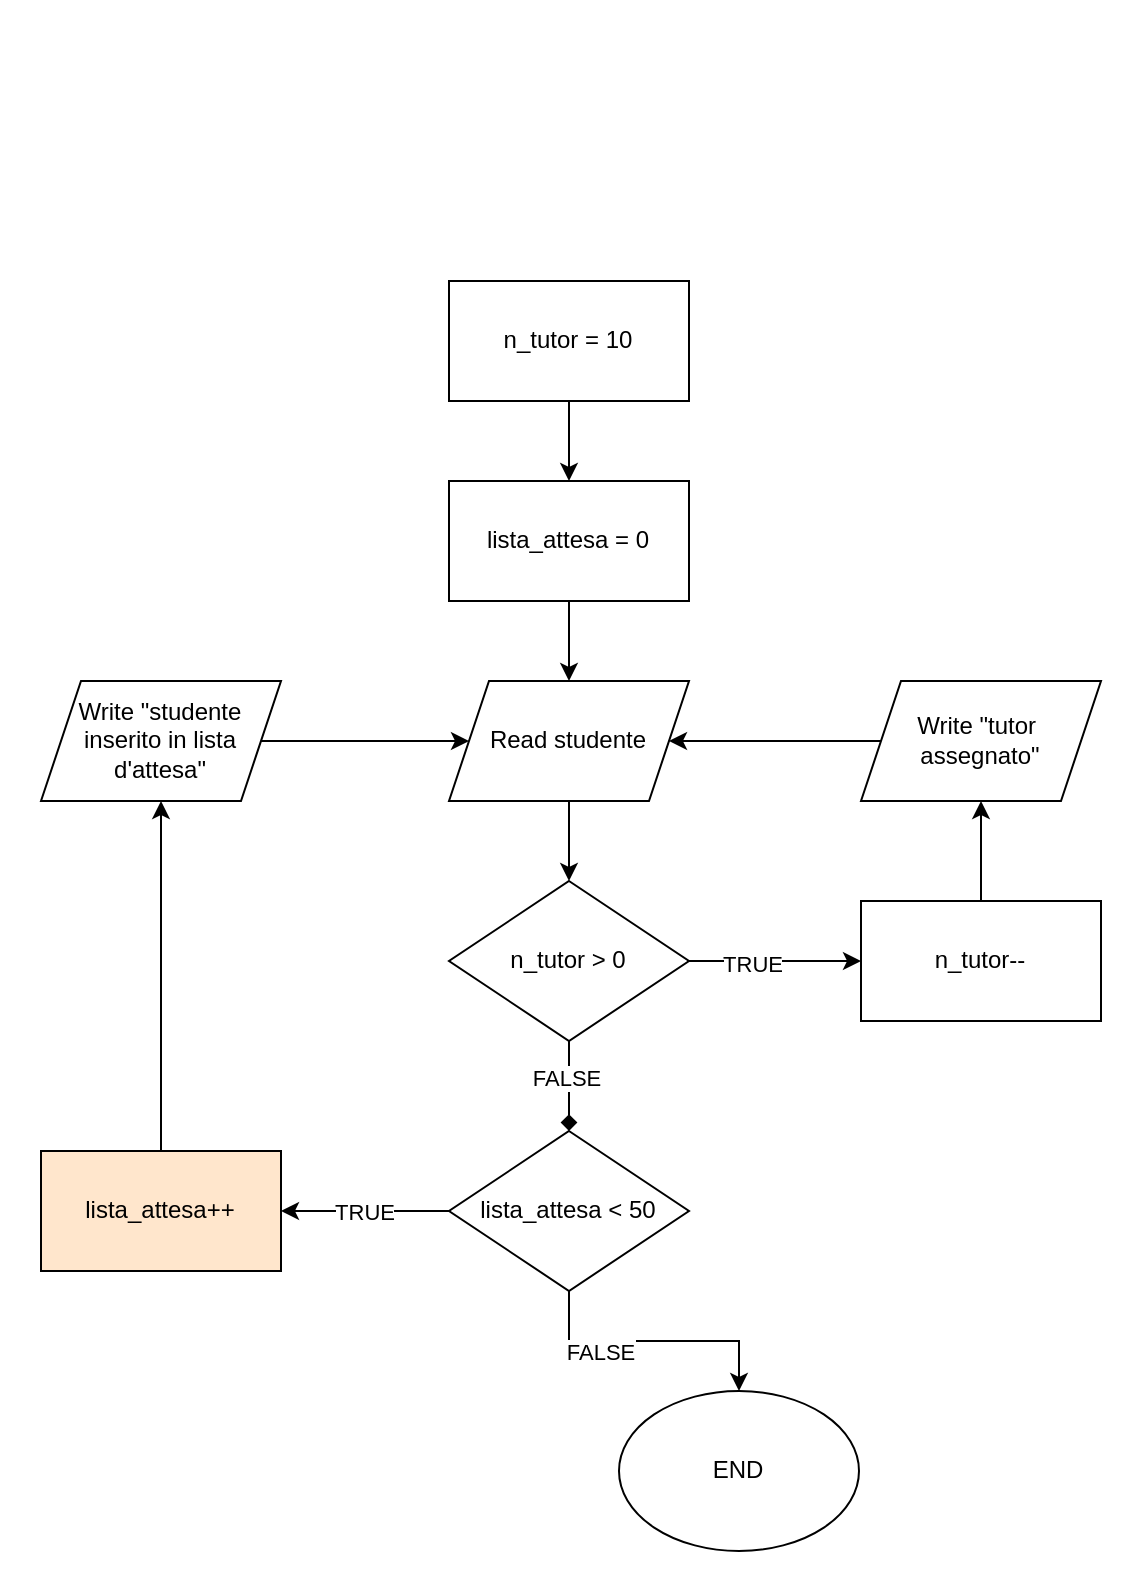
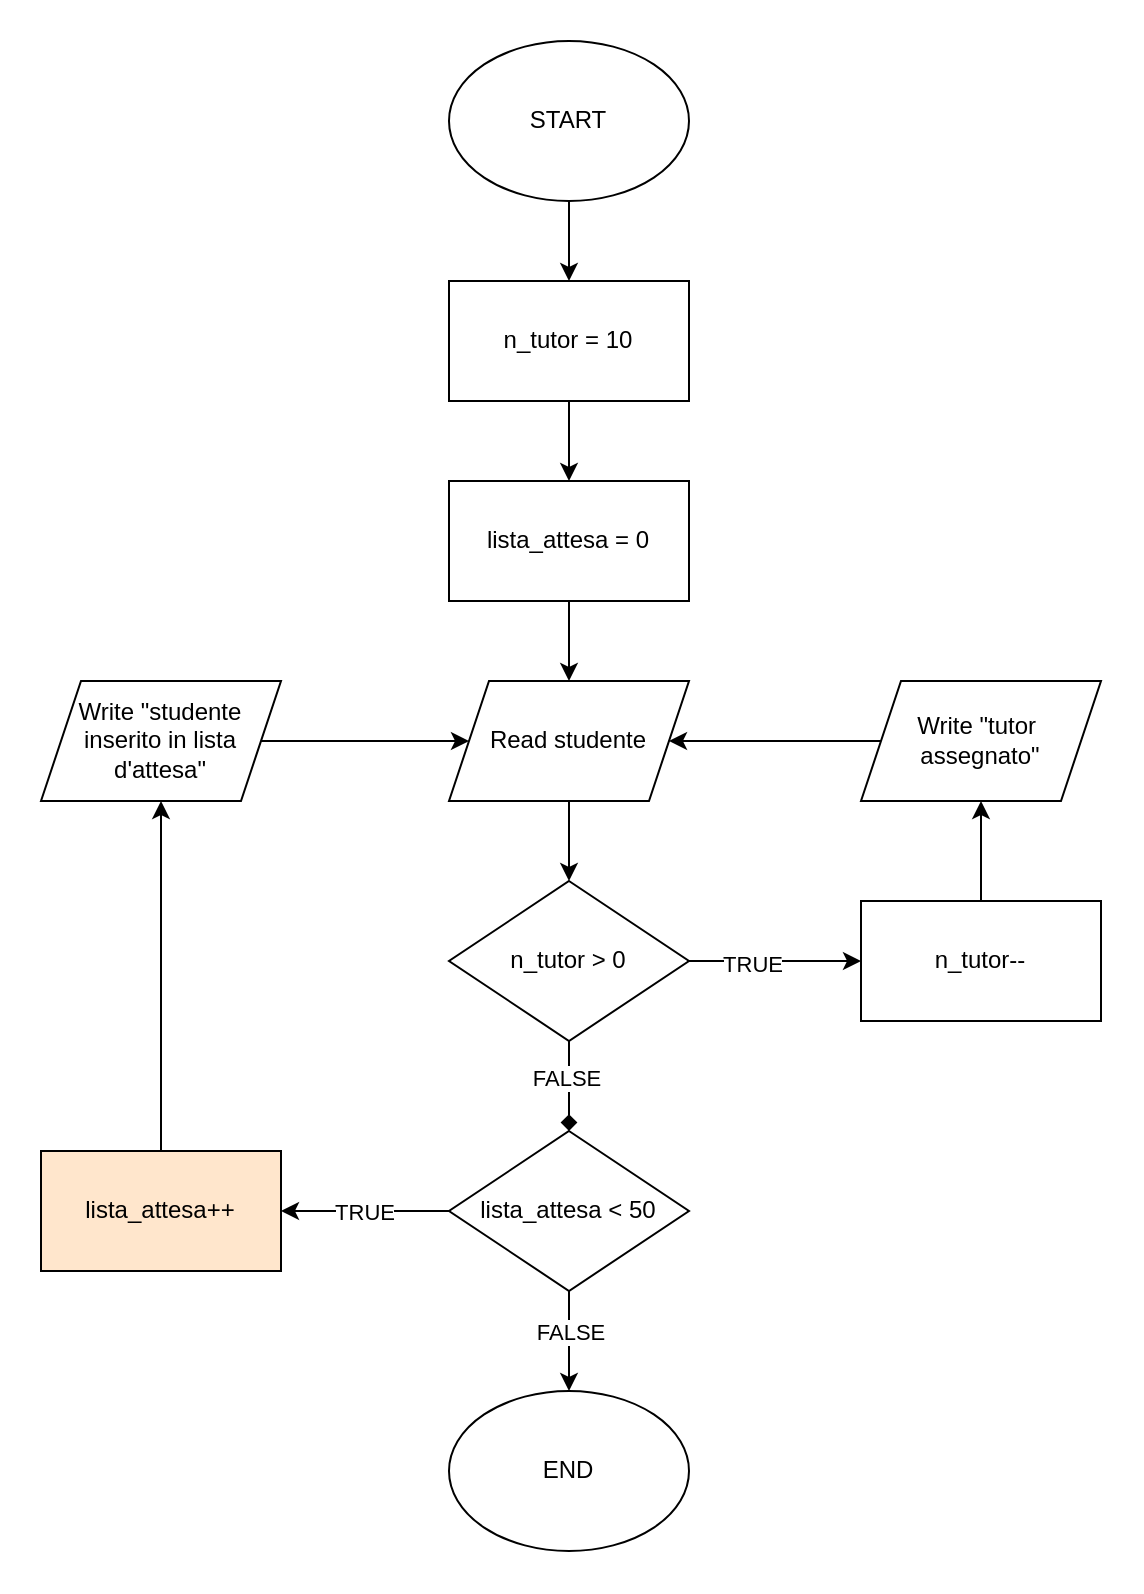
+ <mxCell id="3" value="START" style="ellipse;whiteSpace=wrap;html=1;" vertex="1" parent="1"><mxGeometry x="224" y="20" width="120" height="80" as="geometry" /></mxCell>
+ <mxCell id="2" style="edgeStyle=orthogonalEdgeStyle;rounded=0;orthogonalLoop=1;jettySize=auto;html=1;entryX=0.5;entryY=0;entryDx=0;entryDy=0;" edge="1" parent="1" source="3" target="5"><mxGeometry relative="1" as="geometry" /></mxCell>
- <mxCell id="26" value="END" style="ellipse;whiteSpace=wrap;html=1;" vertex="1" parent="1"><mxGeometry x="309" y="695" width="120" height="80" as="geometry" /></mxCell>
+ <mxCell id="26" value="END" style="ellipse;whiteSpace=wrap;html=1;" vertex="1" parent="1"><mxGeometry x="224" y="695" width="120" height="80" as="geometry" /></mxCell>
